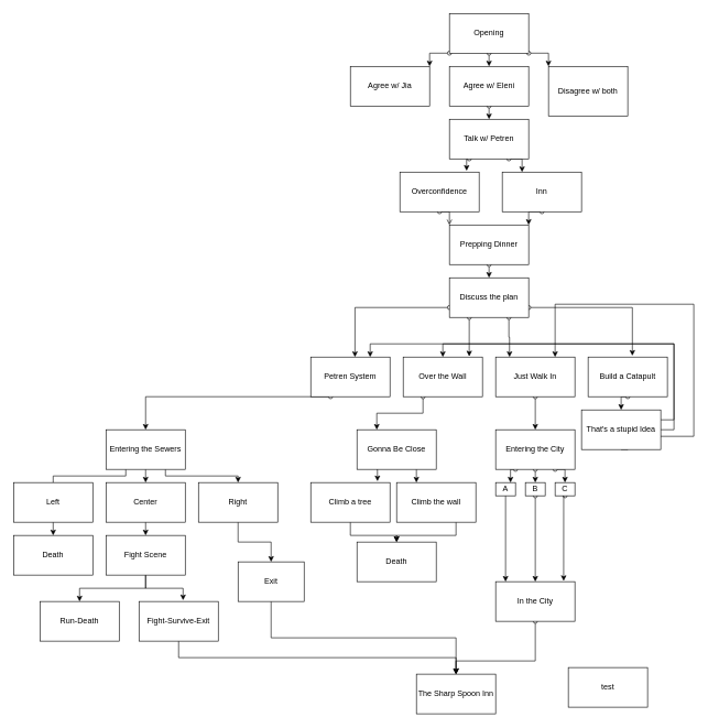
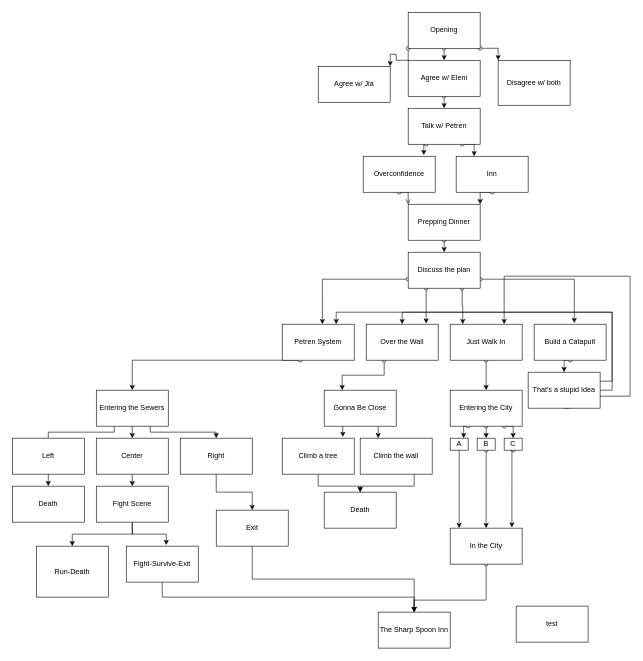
- <mxCell id="9" value="Agree w/ Jia" style="rounded=0;whiteSpace=wrap;html=1;" parent="1" vertex="1"><mxGeometry x="530" y="100" width="120" height="60" as="geometry" /></mxCell>
+ <mxCell id="9" value="Agree w/ Jia" style="rounded=0;whiteSpace=wrap;html=1;" parent="1" vertex="1"><mxGeometry x="530" y="110" width="120" height="60" as="geometry" /></mxCell>
- <mxCell id="72" value="Exit" style="rounded=0;whiteSpace=wrap;html=1;" parent="1" vertex="1"><mxGeometry x="360" y="850" width="100" height="60" as="geometry" /></mxCell>
+ <mxCell id="72" value="Exit" style="rounded=0;whiteSpace=wrap;html=1;" parent="1" vertex="1"><mxGeometry x="360" y="850" width="120" height="60" as="geometry" /></mxCell>
- <mxCell id="73" value="Run-Death" style="rounded=0;whiteSpace=wrap;html=1;" parent="1" vertex="1"><mxGeometry x="60" y="910" width="120" height="60" as="geometry" /></mxCell>
+ <mxCell id="73" value="Run-Death" style="rounded=0;whiteSpace=wrap;html=1;" parent="1" vertex="1"><mxGeometry x="60" y="910" width="120" height="85" as="geometry" /></mxCell>
